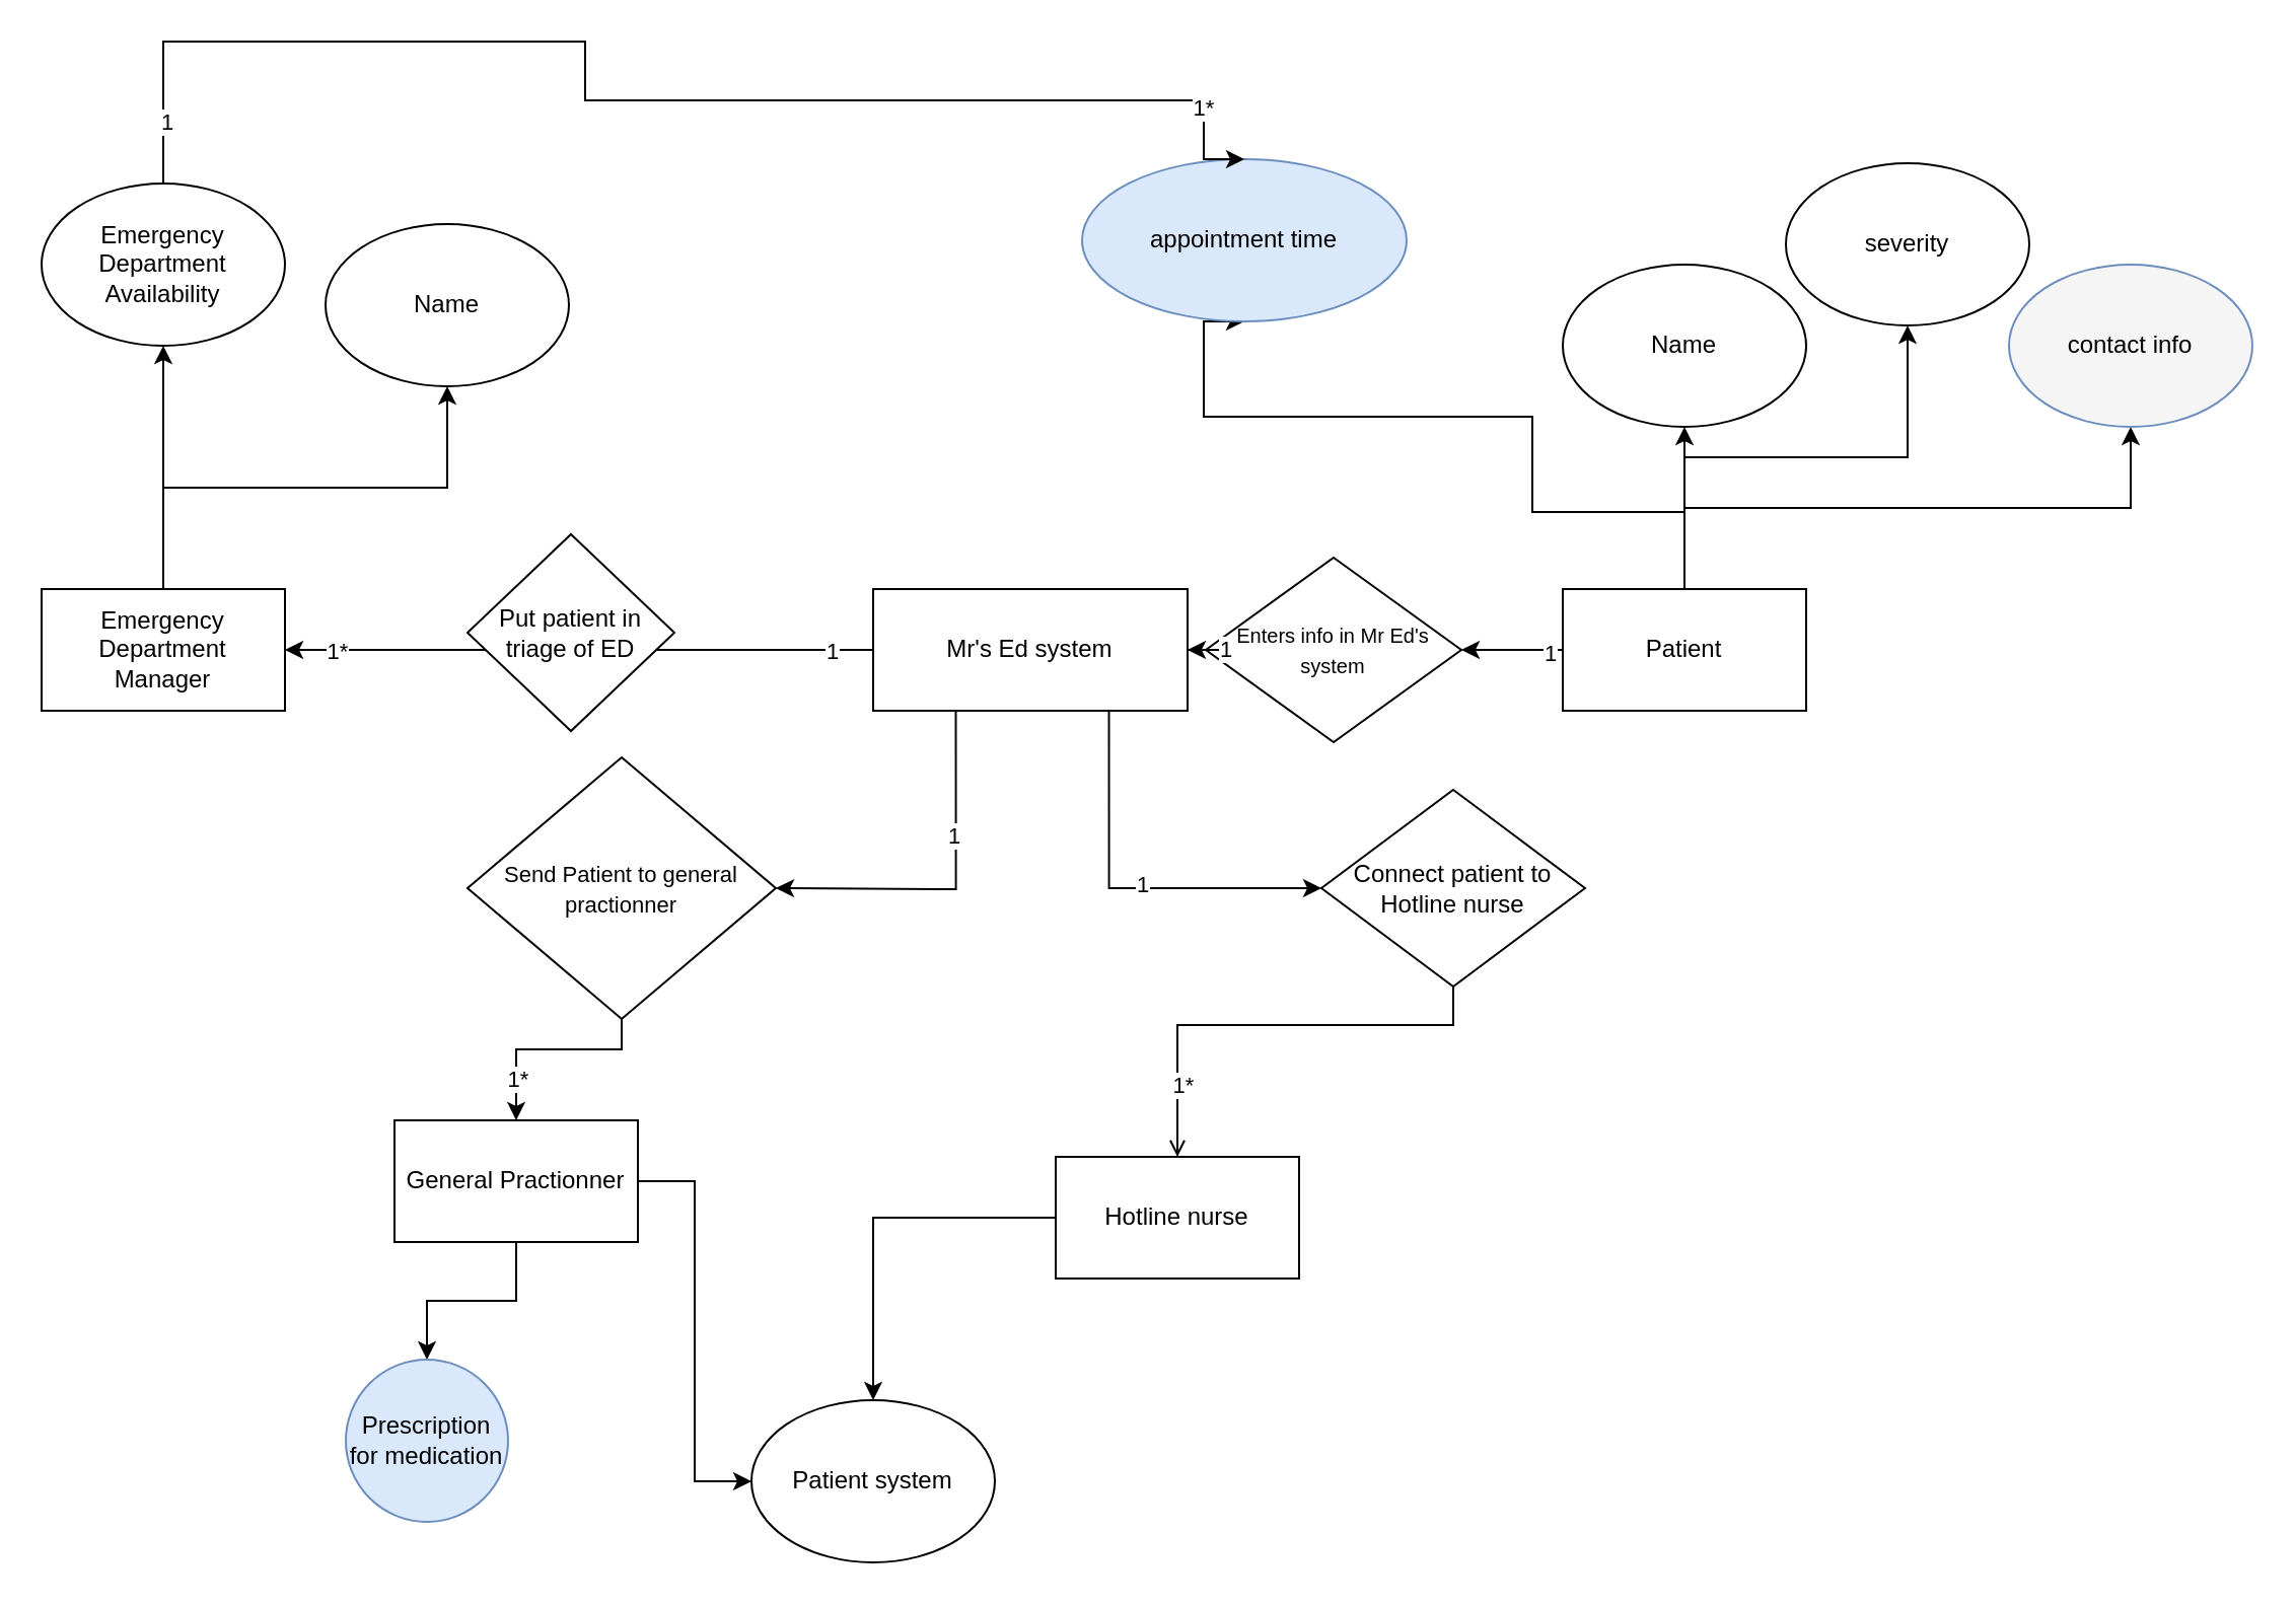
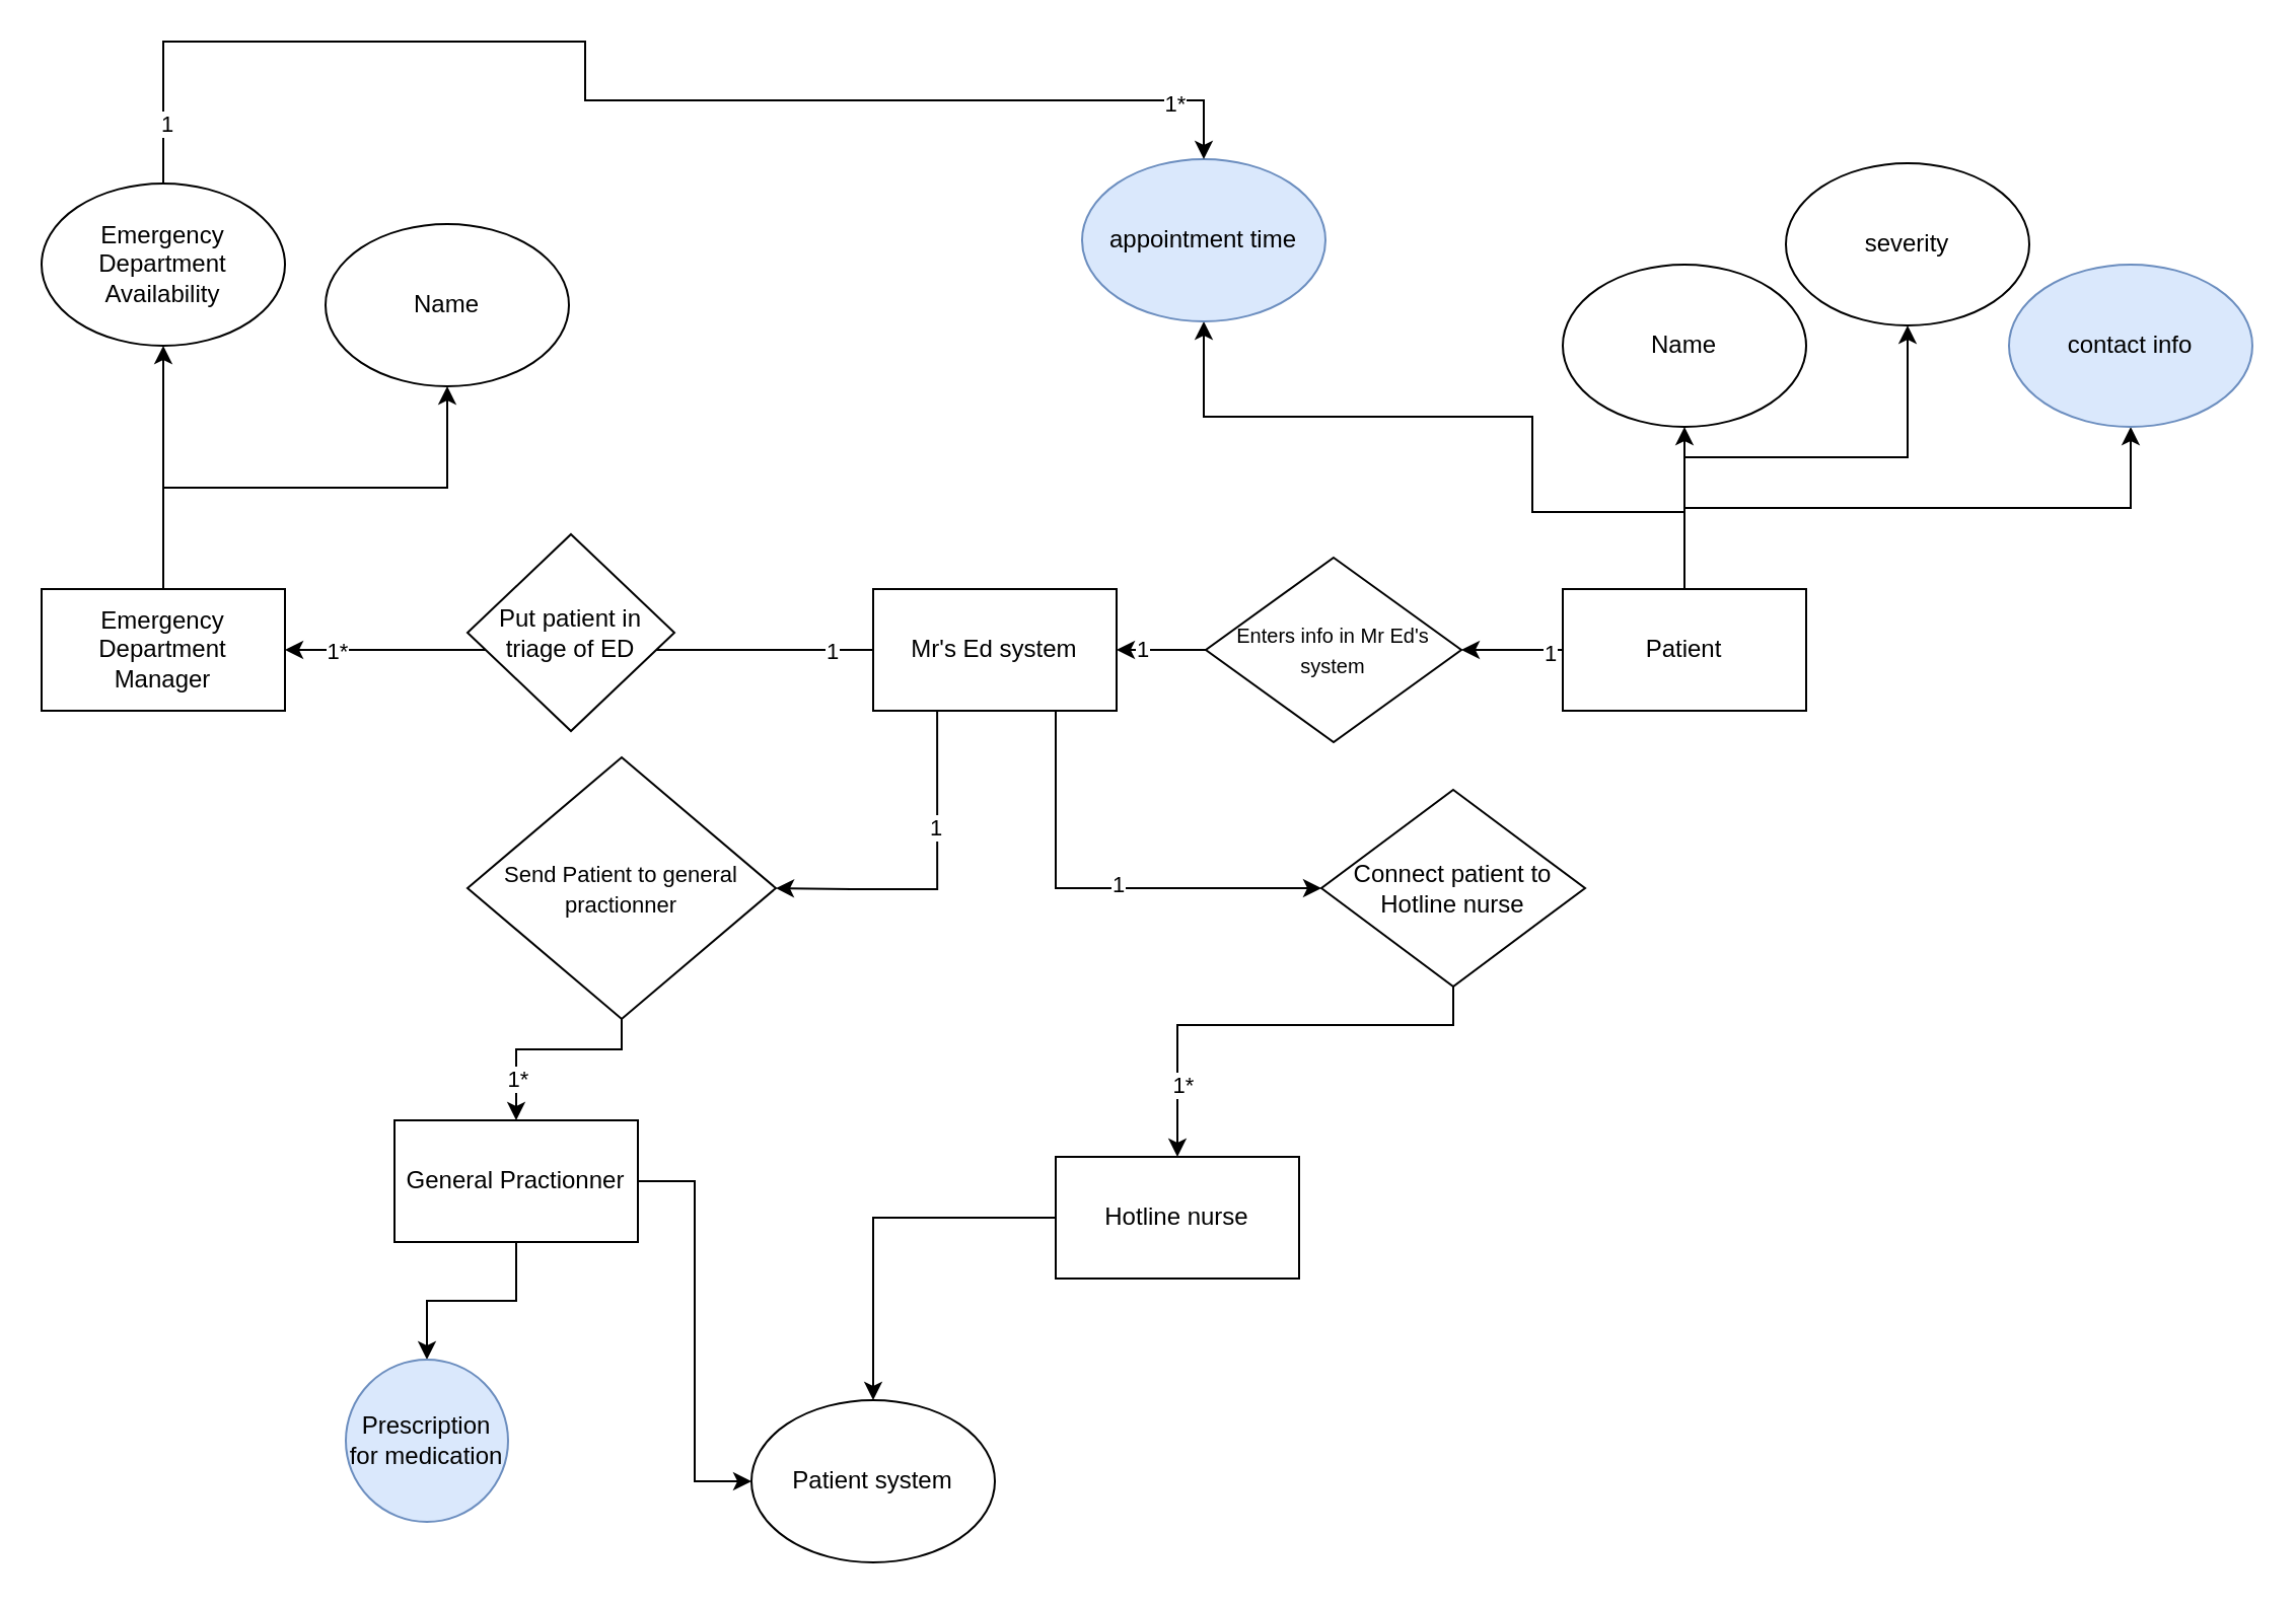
- <mxCell id="17" value="appointment time" style="ellipse;whiteSpace=wrap;html=1;fillColor=#dae8fc;strokeColor=#6c8ebf;" parent="1" vertex="1"><mxGeometry x="533" y="78" width="160" height="80" as="geometry" /></mxCell>
+ <mxCell id="17" value="appointment time" style="ellipse;whiteSpace=wrap;html=1;fillColor=#dae8fc;strokeColor=#6c8ebf;" parent="1" vertex="1"><mxGeometry x="533" y="78" width="120" height="80" as="geometry" /></mxCell>
- <mxCell id="13" value="contact info" style="ellipse;whiteSpace=wrap;html=1;fillColor=#f5f5f5;strokeColor=#6c8ebf;" parent="1" vertex="1"><mxGeometry x="990" y="130" width="120" height="80" as="geometry" /></mxCell>
+ <mxCell id="13" value="contact info" style="ellipse;whiteSpace=wrap;html=1;fillColor=#dae8fc;strokeColor=#6c8ebf;" parent="1" vertex="1"><mxGeometry x="990" y="130" width="120" height="80" as="geometry" /></mxCell>
- <mxCell id="31" value="Mr's Ed system" style="whiteSpace=wrap;html=1;rounded=0;" parent="1" vertex="1"><mxGeometry x="430" y="290" width="155" height="60" as="geometry" /></mxCell>
+ <mxCell id="31" value="Mr's Ed system" style="whiteSpace=wrap;html=1;rounded=0;" parent="1" vertex="1"><mxGeometry x="430" y="290" width="120" height="60" as="geometry" /></mxCell>
- <mxCell id="38" value="" style="endArrow=open;html=1;rounded=0;exitX=0.5;exitY=1;exitDx=0;exitDy=0;entryX=0.5;entryY=0;entryDx=0;entryDy=0;edgeStyle=orthogonalEdgeStyle;" parent="1" source="42" target="3" edge="1"><mxGeometry width="50" height="50" relative="1" as="geometry"><mxPoint x="770" y="240" as="sourcePoint" /><mxPoint x="570" y="510" as="targetPoint" /><Array as="points"><mxPoint x="716" y="505" /><mxPoint x="580" y="505" /></Array></mxGeometry></mxCell>
+ <mxCell id="38" value="" style="endArrow=classic;html=1;rounded=0;exitX=0.5;exitY=1;exitDx=0;exitDy=0;entryX=0.5;entryY=0;entryDx=0;entryDy=0;edgeStyle=orthogonalEdgeStyle;" parent="1" source="42" target="3" edge="1"><mxGeometry width="50" height="50" relative="1" as="geometry"><mxPoint x="770" y="240" as="sourcePoint" /><mxPoint x="570" y="510" as="targetPoint" /><Array as="points"><mxPoint x="716" y="505" /><mxPoint x="580" y="505" /></Array></mxGeometry></mxCell>
